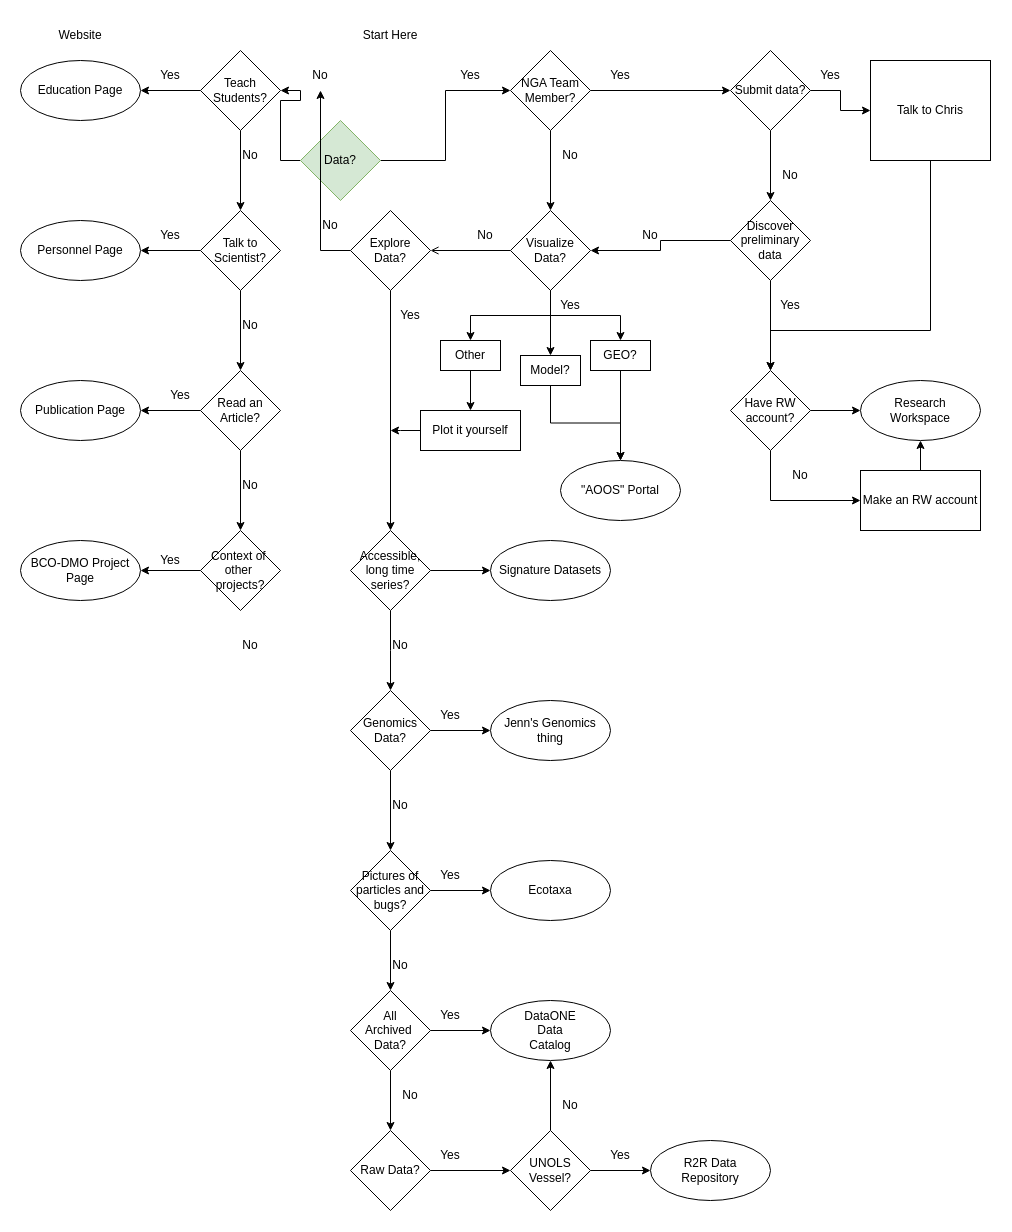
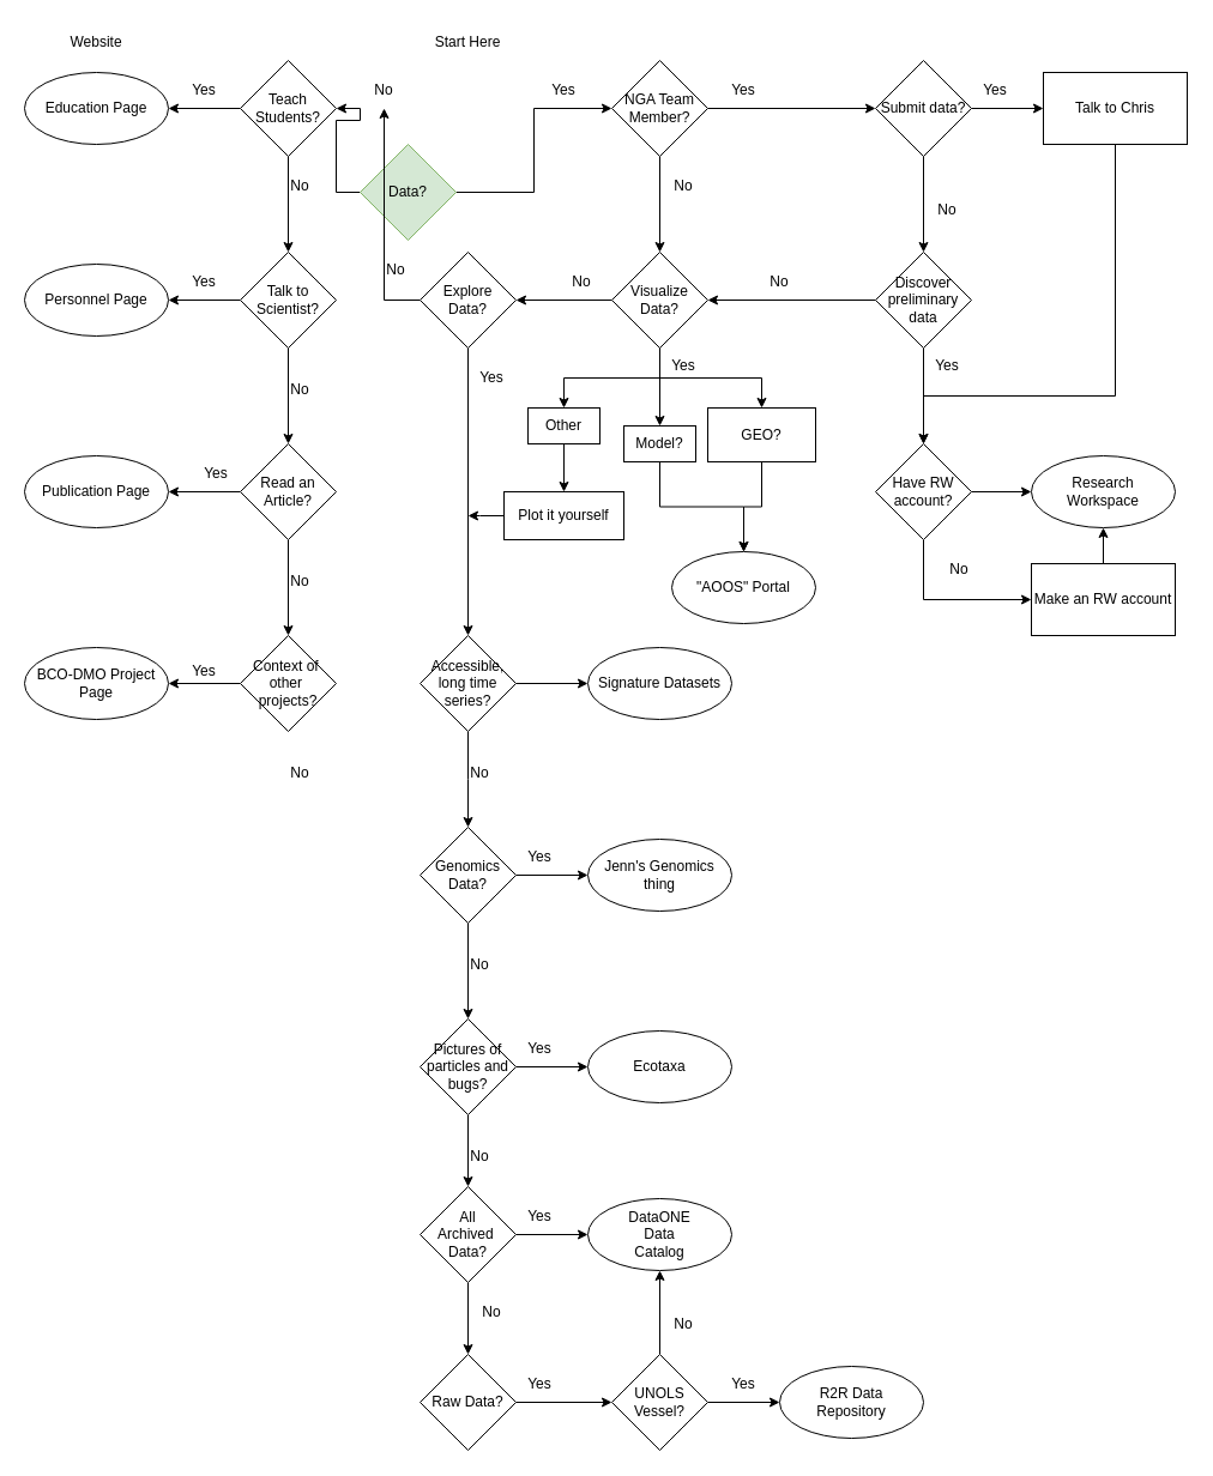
- <mxCell id="38" value="Talk to Chris" style="rectangle;whiteSpace=wrap;html=1;" parent="1" vertex="1"><mxGeometry x="870" y="60" width="120" height="100" as="geometry" /></mxCell>
+ <mxCell id="38" value="Talk to Chris" style="rectangle;whiteSpace=wrap;html=1;" parent="1" vertex="1"><mxGeometry x="870" y="60" width="120" height="60" as="geometry" /></mxCell>
- <mxCell id="42" value="Discover preliminary data" style="rhombus;whiteSpace=wrap;html=1;" parent="1" vertex="1"><mxGeometry x="730" y="200" width="80" height="80" as="geometry" /></mxCell>
+ <mxCell id="42" value="Discover preliminary data" style="rhombus;whiteSpace=wrap;html=1;" parent="1" vertex="1"><mxGeometry x="730" y="210" width="80" height="80" as="geometry" /></mxCell>
- <mxCell id="48" value="" style="edgeStyle=orthogonalEdgeStyle;rounded=0;orthogonalLoop=1;jettySize=auto;html=1;endArrow=open;" parent="1" source="49" target="71" edge="1"><mxGeometry relative="1" as="geometry" /></mxCell>
+ <mxCell id="48" value="" style="edgeStyle=orthogonalEdgeStyle;rounded=0;orthogonalLoop=1;jettySize=auto;html=1;" parent="1" source="49" target="71" edge="1"><mxGeometry relative="1" as="geometry" /></mxCell>
- <mxCell id="62" value="GEO?" style="rounded=0;whiteSpace=wrap;html=1;" parent="1" vertex="1"><mxGeometry x="590" y="340" width="60" height="30" as="geometry" /></mxCell>
+ <mxCell id="62" value="GEO?" style="rounded=0;whiteSpace=wrap;html=1;" parent="1" vertex="1"><mxGeometry x="590" y="340" width="90" height="45" as="geometry" /></mxCell>
